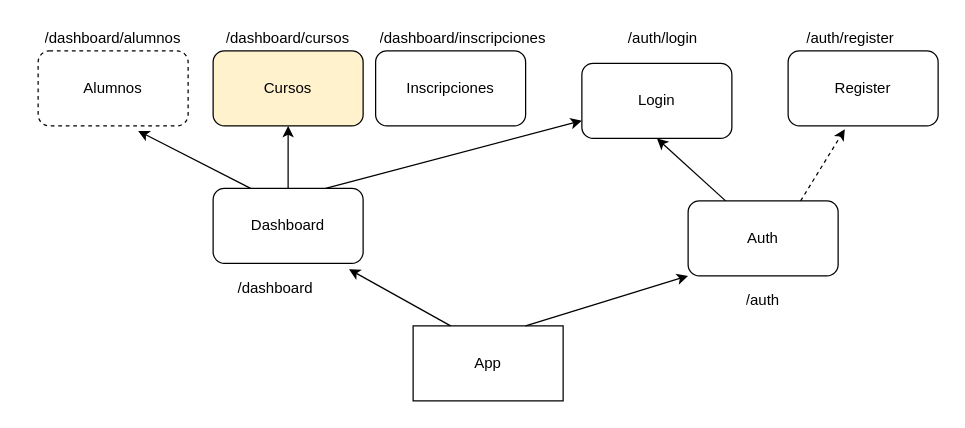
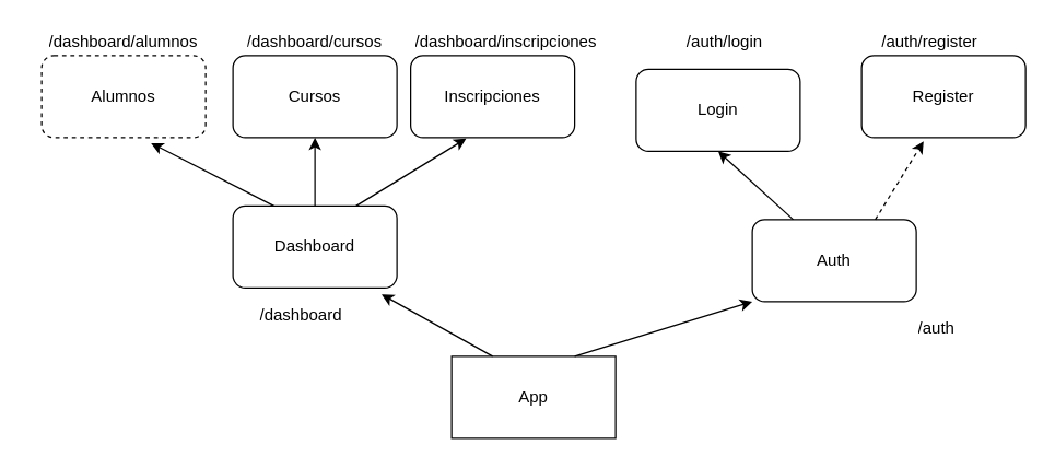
- <mxCell id="9" value="Cursos" style="rounded=1;whiteSpace=wrap;html=1;fillColor=#fff2cc;" vertex="1" parent="1"><mxGeometry x="170" y="40" width="120" height="60" as="geometry" /></mxCell>
+ <mxCell id="9" value="Cursos" style="rounded=1;whiteSpace=wrap;html=1;" vertex="1" parent="1"><mxGeometry x="170" y="40" width="120" height="60" as="geometry" /></mxCell>
- <mxCell id="15" style="edgeStyle=none;html=1;exitX=0.75;exitY=0;exitDx=0;exitDy=0;" edge="1" parent="1" source="3" target="10"><mxGeometry relative="1" as="geometry" /></mxCell>
+ <mxCell id="15" style="edgeStyle=none;html=1;exitX=0.75;exitY=0;exitDx=0;exitDy=0;entryX=0.339;entryY=1.011;entryDx=0;entryDy=0;entryPerimeter=0;" edge="1" parent="1" source="3" target="12"><mxGeometry relative="1" as="geometry" /></mxCell>
- <mxCell id="17" value="/auth" style="text;html=1;strokeColor=none;fillColor=none;align=center;verticalAlign=middle;whiteSpace=wrap;overflow=hidden;" vertex="1" parent="1"><mxGeometry x="570" y="230" width="80" height="20" as="geometry" /></mxCell>
+ <mxCell id="17" value="/auth" style="text;html=1;strokeColor=none;fillColor=none;align=center;verticalAlign=middle;whiteSpace=wrap;overflow=hidden;" vertex="1" parent="1"><mxGeometry x="645" y="230" width="80" height="20" as="geometry" /></mxCell>
